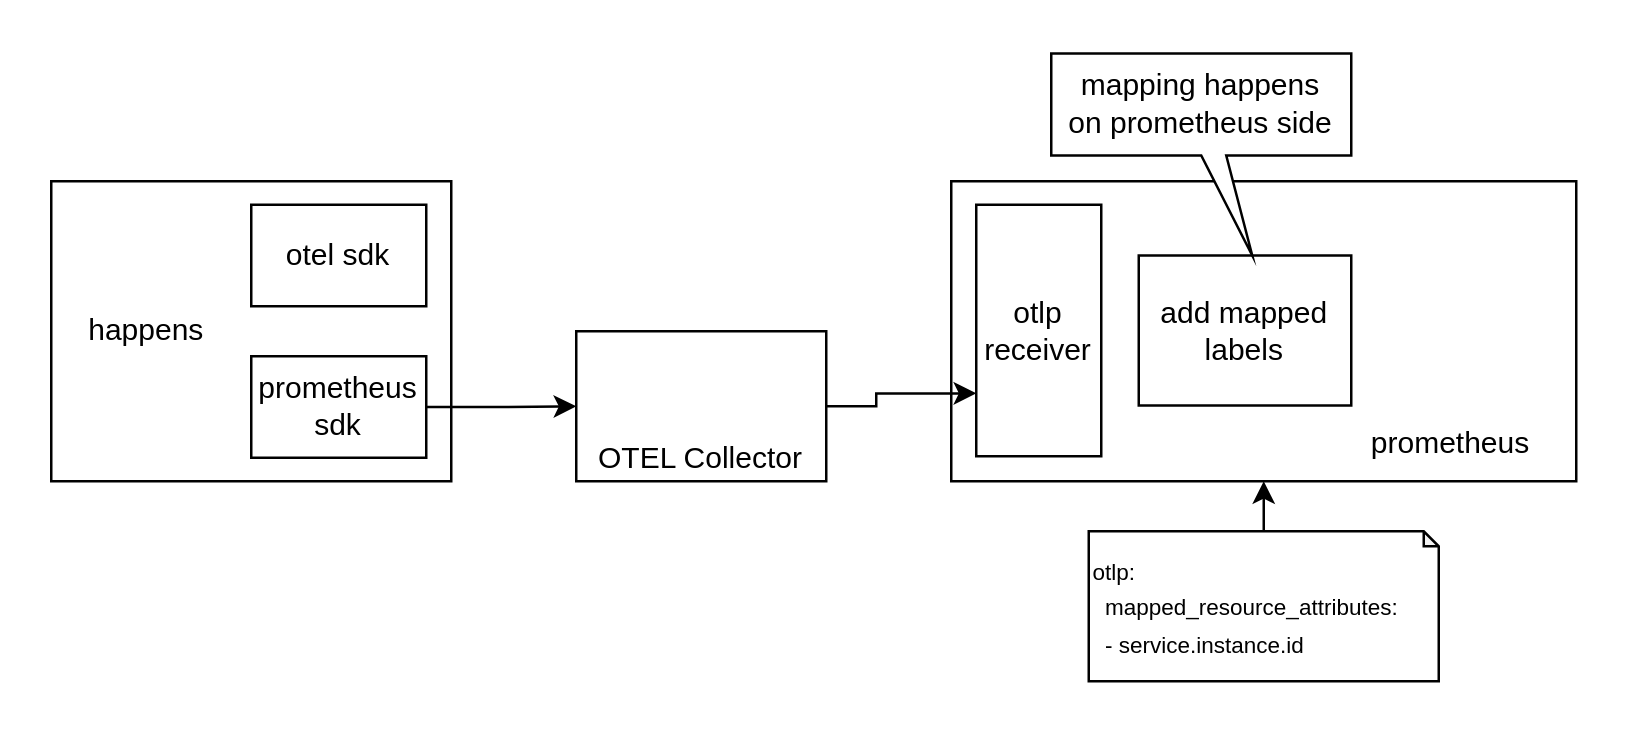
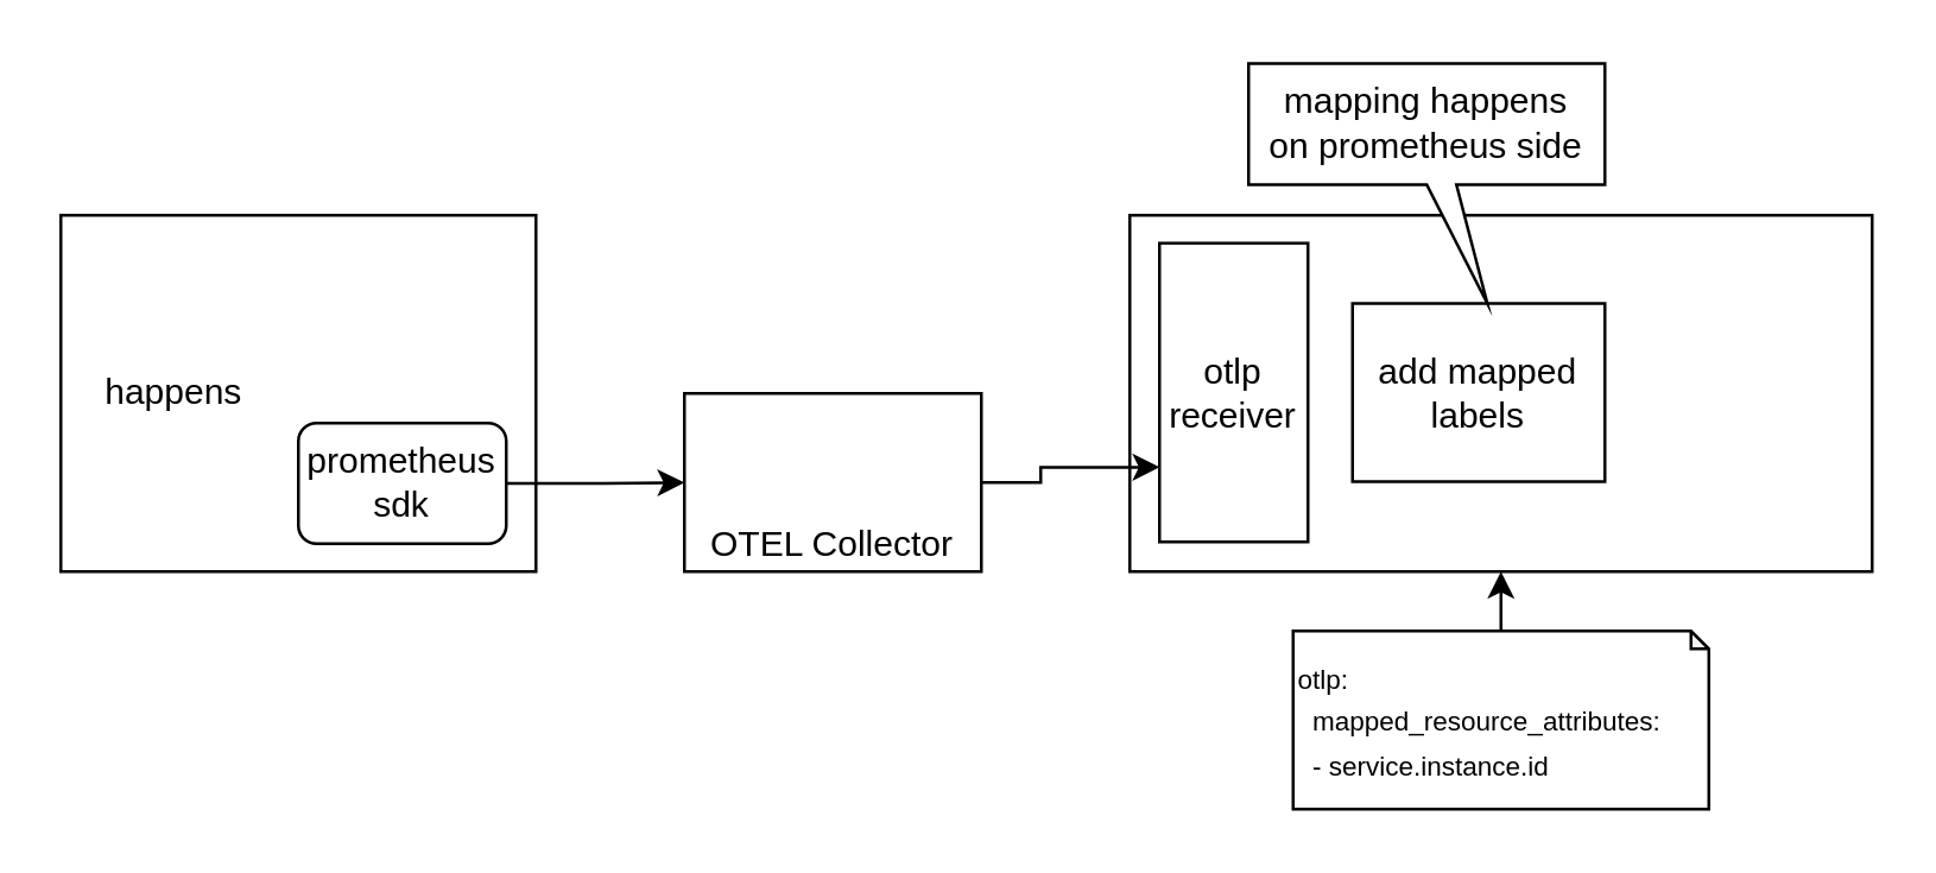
- <mxCell id="6" value="otel sdk" style="rounded=0;whiteSpace=wrap;html=1;" vertex="1" parent="1"><mxGeometry x="100" y="81.4" width="70" height="40.6" as="geometry" /></mxCell>
- <mxCell id="8" value="prometheus sdk" style="rounded=0;whiteSpace=wrap;html=1;" vertex="1" parent="1"><mxGeometry x="100" y="142" width="70" height="40.6" as="geometry" /></mxCell>
+ <mxCell id="8" value="prometheus sdk" style="whiteSpace=wrap;html=1;rounded=1;" vertex="1" parent="1"><mxGeometry x="100" y="142" width="70" height="40.6" as="geometry" /></mxCell>
- <mxCell id="9" value="prometheus" style="text;html=1;strokeColor=none;fillColor=none;align=center;verticalAlign=middle;whiteSpace=wrap;rounded=0;" vertex="1" parent="1"><mxGeometry x="550.44" y="162" width="60" height="30" as="geometry" /></mxCell>
